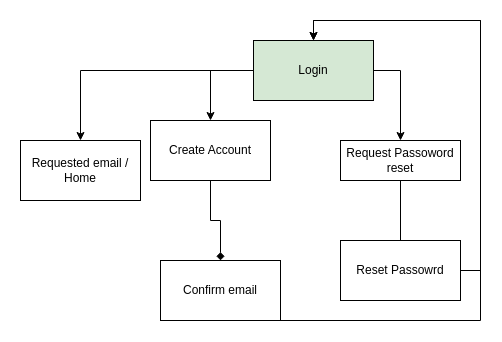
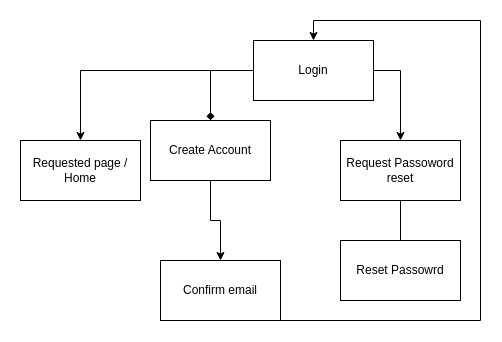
- <mxCell id="5" value="Login" style="rounded=0;whiteSpace=wrap;html=1;fillColor=#d5e8d4;" vertex="1" parent="1"><mxGeometry x="253" y="40" width="120" height="60" as="geometry" /></mxCell>
+ <mxCell id="5" value="Login" style="rounded=0;whiteSpace=wrap;html=1;" vertex="1" parent="1"><mxGeometry x="253" y="40" width="120" height="60" as="geometry" /></mxCell>
- <mxCell id="2" style="edgeStyle=orthogonalEdgeStyle;rounded=0;orthogonalLoop=1;jettySize=auto;html=1;exitX=0;exitY=0.5;exitDx=0;exitDy=0;entryX=0.5;entryY=0;entryDx=0;entryDy=0;" edge="1" parent="1" source="5" target="7"><mxGeometry relative="1" as="geometry" /></mxCell>
+ <mxCell id="2" style="edgeStyle=orthogonalEdgeStyle;rounded=0;orthogonalLoop=1;jettySize=auto;html=1;exitX=0;exitY=0.5;exitDx=0;exitDy=0;entryX=0.5;entryY=0;entryDx=0;entryDy=0;endArrow=diamond;" edge="1" parent="1" source="5" target="7"><mxGeometry relative="1" as="geometry" /></mxCell>
- <mxCell id="9" value="Request Passoword reset" style="rounded=0;whiteSpace=wrap;html=1;" vertex="1" parent="1"><mxGeometry x="340" y="140" width="120" height="40" as="geometry" /></mxCell>
+ <mxCell id="9" value="Request Passoword reset" style="rounded=0;whiteSpace=wrap;html=1;" vertex="1" parent="1"><mxGeometry x="340" y="140" width="120" height="60" as="geometry" /></mxCell>
- <mxCell id="14" value="Requested email / Home" style="rounded=0;whiteSpace=wrap;html=1;" vertex="1" parent="1"><mxGeometry x="20" y="140" width="120" height="60" as="geometry" /></mxCell>
+ <mxCell id="14" value="Requested page / Home" style="rounded=0;whiteSpace=wrap;html=1;" vertex="1" parent="1"><mxGeometry x="20" y="140" width="120" height="60" as="geometry" /></mxCell>
- <mxCell id="6" style="edgeStyle=orthogonalEdgeStyle;rounded=0;orthogonalLoop=1;jettySize=auto;html=1;exitX=0.5;exitY=1;exitDx=0;exitDy=0;entryX=0.5;entryY=0;entryDx=0;entryDy=0;endArrow=diamond;" edge="1" parent="1" source="7" target="13"><mxGeometry relative="1" as="geometry" /></mxCell>
+ <mxCell id="6" style="edgeStyle=orthogonalEdgeStyle;rounded=0;orthogonalLoop=1;jettySize=auto;html=1;exitX=0.5;exitY=1;exitDx=0;exitDy=0;entryX=0.5;entryY=0;entryDx=0;entryDy=0;" edge="1" parent="1" source="7" target="13"><mxGeometry relative="1" as="geometry" /></mxCell>
- <mxCell id="10" style="edgeStyle=orthogonalEdgeStyle;rounded=0;orthogonalLoop=1;jettySize=auto;html=1;exitX=1;exitY=0.5;exitDx=0;exitDy=0;entryX=0.5;entryY=0;entryDx=0;entryDy=0;" edge="1" parent="1" source="11" target="5"><mxGeometry relative="1" as="geometry" /></mxCell>
